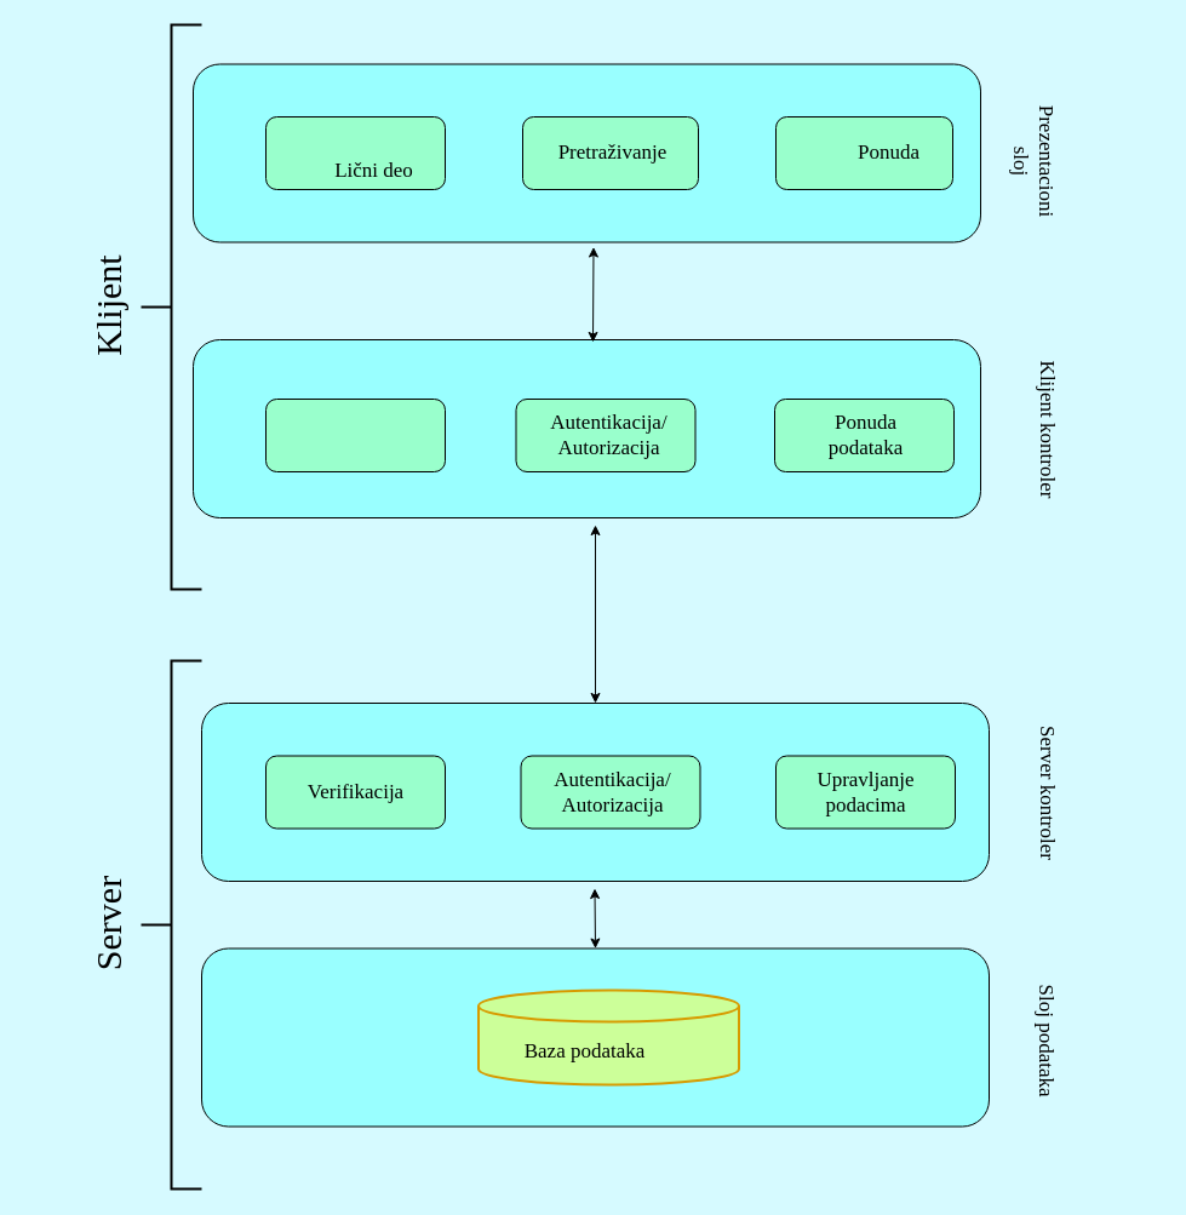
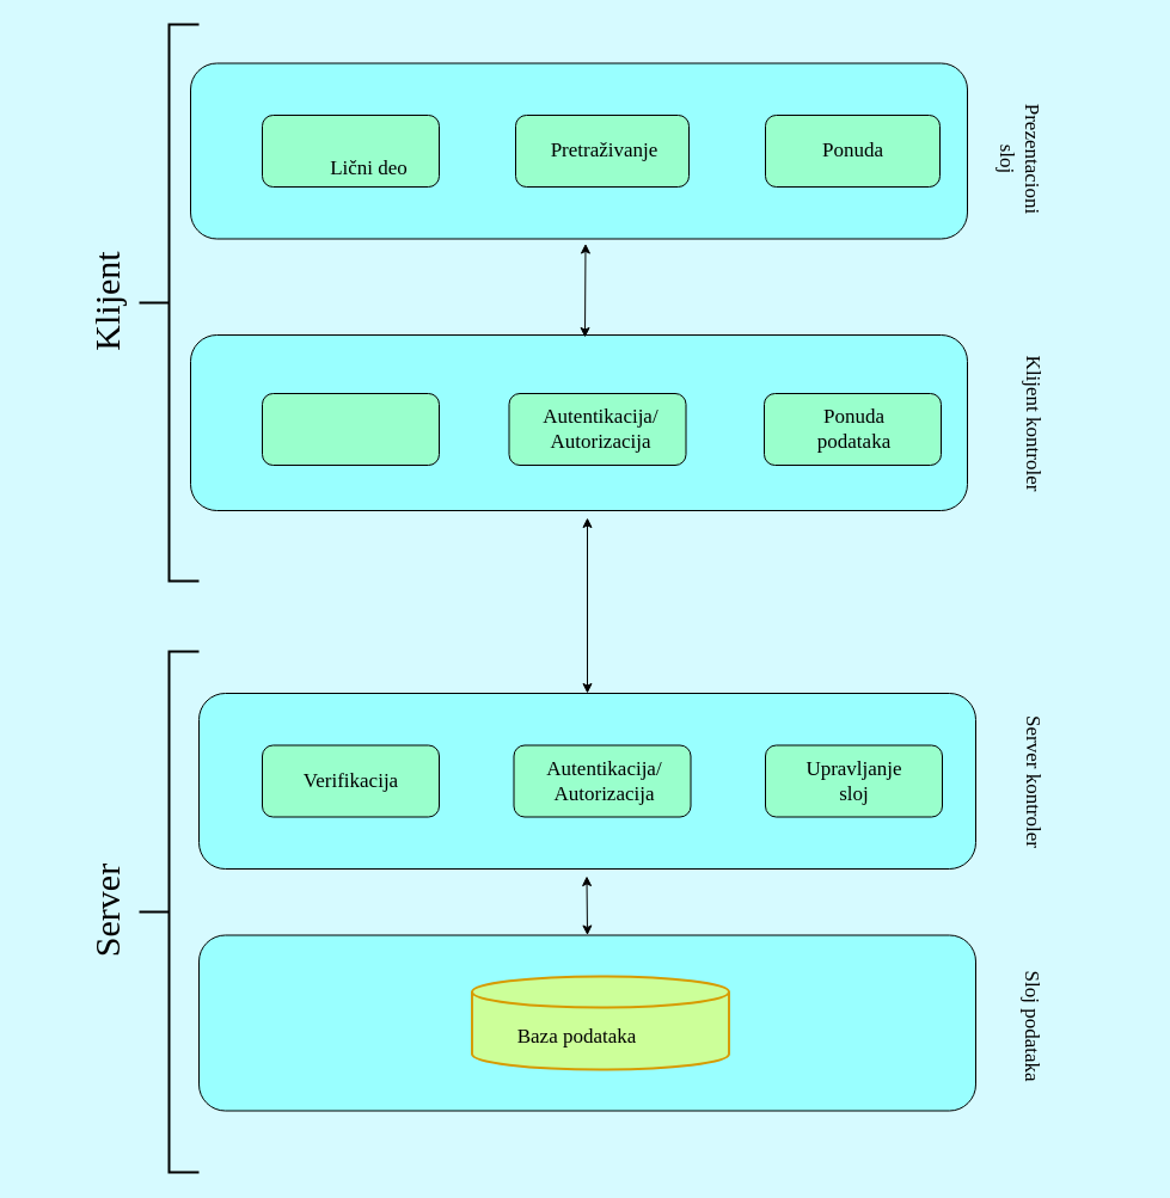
- <mxCell id="15" value="Ponuda" style="text;html=1;resizable=0;autosize=1;align=center;verticalAlign=middle;points=[];fillColor=none;strokeColor=none;rounded=0;shadow=0;glass=0;comic=0;fontFamily=Lucida Console;fontSize=17;" vertex="1" parent="1"><mxGeometry x="697" y="114" width="72" height="24" as="geometry" /></mxCell>
+ <mxCell id="15" value="Ponuda" style="text;html=1;resizable=0;autosize=1;align=center;verticalAlign=middle;points=[];fillColor=none;strokeColor=none;rounded=0;shadow=0;glass=0;comic=0;fontFamily=Lucida Console;fontSize=17;" vertex="1" parent="1"><mxGeometry x="677" y="114" width="72" height="24" as="geometry" /></mxCell>
- <mxCell id="26" value="&lt;div&gt;Upravljanje&lt;/div&gt;&lt;div&gt;podacima&lt;br&gt;&lt;/div&gt;" style="text;html=1;resizable=0;autosize=1;align=center;verticalAlign=middle;points=[];fillColor=none;strokeColor=none;rounded=0;shadow=0;glass=0;comic=0;fontFamily=Lucida Console;fontSize=17;" vertex="1" parent="1"><mxGeometry x="652.5" y="631.5" width="123" height="44" as="geometry" /></mxCell>
+ <mxCell id="26" value="&lt;div&gt;Upravljanje&lt;/div&gt;&lt;div&gt;sloj&lt;br&gt;&lt;/div&gt;" style="text;html=1;resizable=0;autosize=1;align=center;verticalAlign=middle;points=[];fillColor=none;strokeColor=none;rounded=0;shadow=0;glass=0;comic=0;fontFamily=Lucida Console;fontSize=17;" vertex="1" parent="1"><mxGeometry x="652.5" y="631.5" width="123" height="44" as="geometry" /></mxCell>
